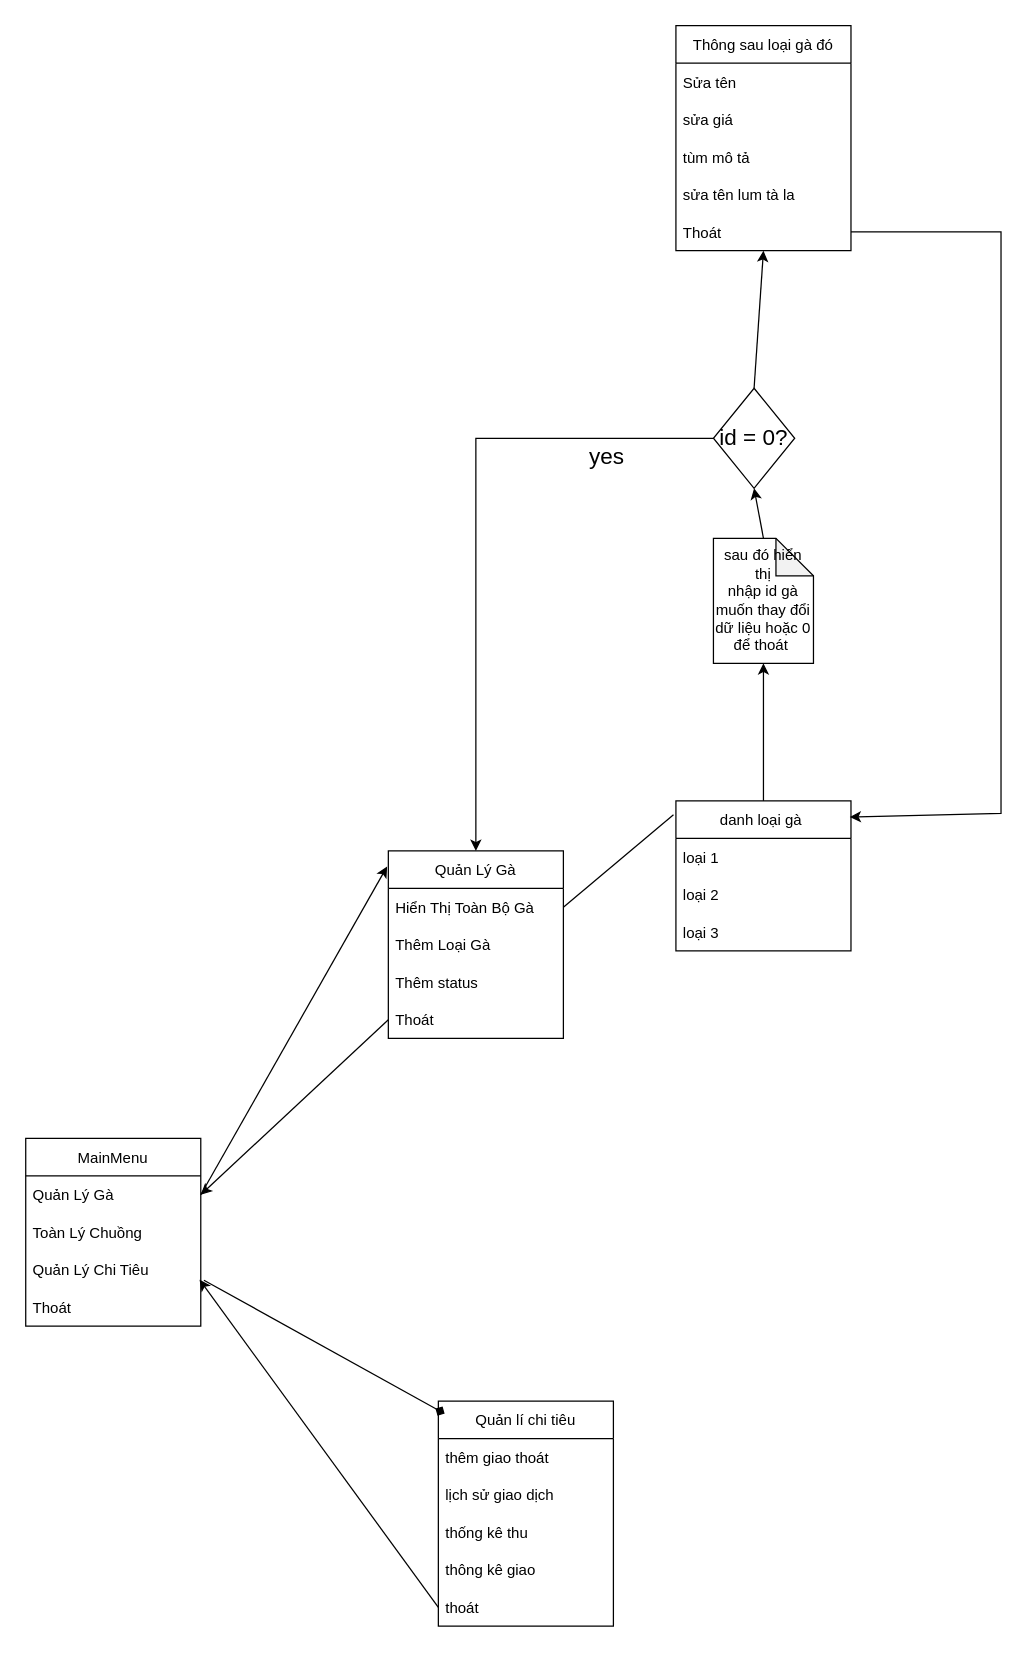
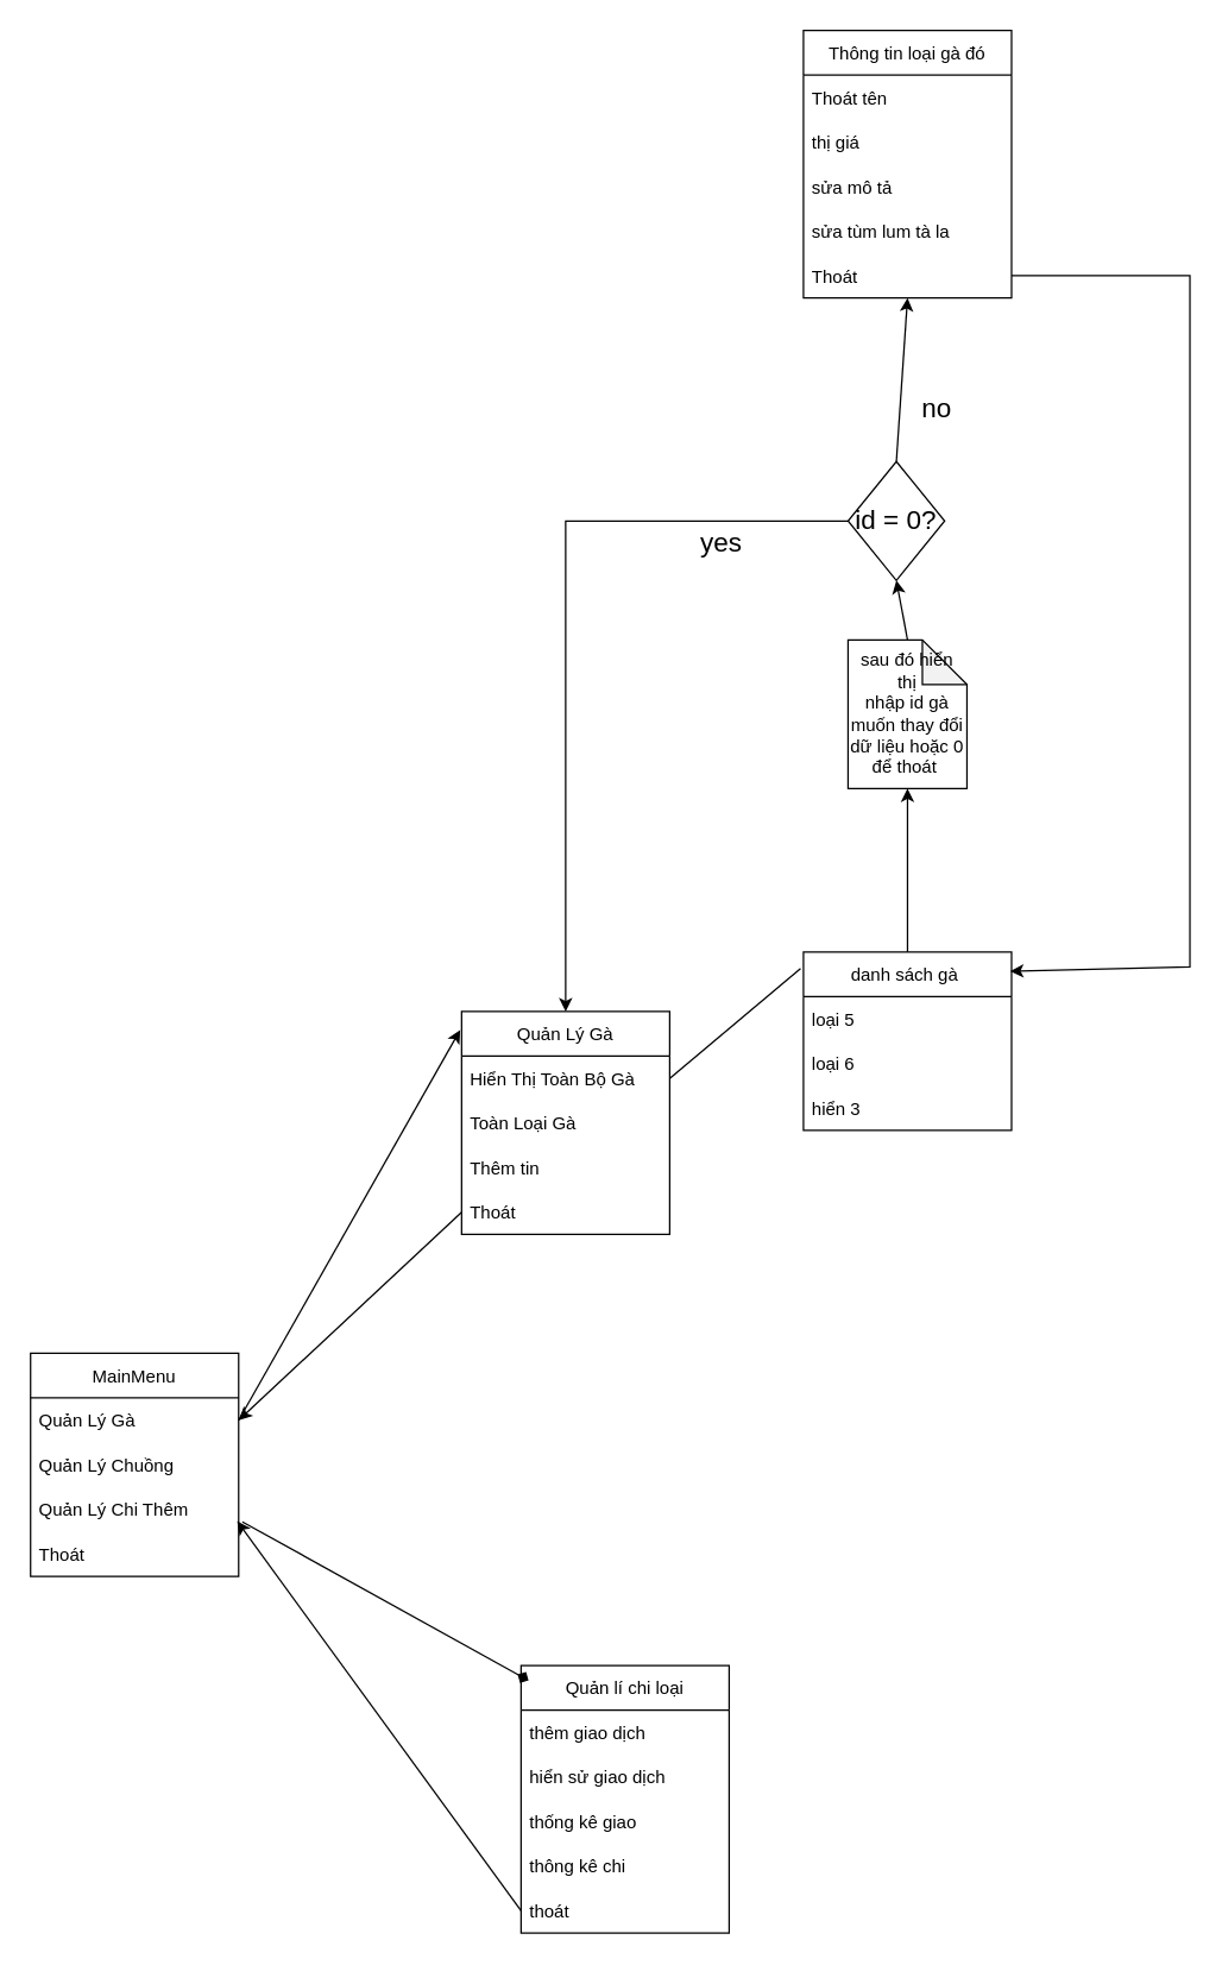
- <mxCell id="13" value="Thông sau loại gà đó" style="swimlane;fontStyle=0;childLayout=stackLayout;horizontal=1;startSize=30;horizontalStack=0;resizeParent=1;resizeParentMax=0;resizeLast=0;collapsible=1;marginBottom=0;" vertex="1" parent="1"><mxGeometry x="540" y="20" width="140" height="180" as="geometry" /></mxCell>
+ <mxCell id="13" value="Thông tin loại gà đó" style="swimlane;fontStyle=0;childLayout=stackLayout;horizontal=1;startSize=30;horizontalStack=0;resizeParent=1;resizeParentMax=0;resizeLast=0;collapsible=1;marginBottom=0;" vertex="1" parent="1"><mxGeometry x="540" y="20" width="140" height="180" as="geometry" /></mxCell>
- <mxCell id="14" value="Sửa tên" style="text;strokeColor=none;fillColor=none;align=left;verticalAlign=middle;spacingLeft=4;spacingRight=4;overflow=hidden;points=[[0,0.5],[1,0.5]];portConstraint=eastwest;rotatable=0;" vertex="1" parent="13"><mxGeometry y="30" width="140" height="30" as="geometry" /></mxCell>
+ <mxCell id="14" value="Thoát tên" style="text;strokeColor=none;fillColor=none;align=left;verticalAlign=middle;spacingLeft=4;spacingRight=4;overflow=hidden;points=[[0,0.5],[1,0.5]];portConstraint=eastwest;rotatable=0;" vertex="1" parent="13"><mxGeometry y="30" width="140" height="30" as="geometry" /></mxCell>
- <mxCell id="15" value="sửa giá" style="text;strokeColor=none;fillColor=none;align=left;verticalAlign=middle;spacingLeft=4;spacingRight=4;overflow=hidden;points=[[0,0.5],[1,0.5]];portConstraint=eastwest;rotatable=0;" vertex="1" parent="13"><mxGeometry y="60" width="140" height="30" as="geometry" /></mxCell>
+ <mxCell id="15" value="thị giá" style="text;strokeColor=none;fillColor=none;align=left;verticalAlign=middle;spacingLeft=4;spacingRight=4;overflow=hidden;points=[[0,0.5],[1,0.5]];portConstraint=eastwest;rotatable=0;" vertex="1" parent="13"><mxGeometry y="60" width="140" height="30" as="geometry" /></mxCell>
- <mxCell id="16" value="tùm mô tả" style="text;strokeColor=none;fillColor=none;align=left;verticalAlign=middle;spacingLeft=4;spacingRight=4;overflow=hidden;points=[[0,0.5],[1,0.5]];portConstraint=eastwest;rotatable=0;" vertex="1" parent="13"><mxGeometry y="90" width="140" height="30" as="geometry" /></mxCell>
+ <mxCell id="16" value="sửa mô tả" style="text;strokeColor=none;fillColor=none;align=left;verticalAlign=middle;spacingLeft=4;spacingRight=4;overflow=hidden;points=[[0,0.5],[1,0.5]];portConstraint=eastwest;rotatable=0;" vertex="1" parent="13"><mxGeometry y="90" width="140" height="30" as="geometry" /></mxCell>
- <mxCell id="17" value="sửa tên lum tà la" style="text;strokeColor=none;fillColor=none;align=left;verticalAlign=middle;spacingLeft=4;spacingRight=4;overflow=hidden;points=[[0,0.5],[1,0.5]];portConstraint=eastwest;rotatable=0;" vertex="1" parent="13"><mxGeometry y="120" width="140" height="30" as="geometry" /></mxCell>
+ <mxCell id="17" value="sửa tùm lum tà la" style="text;strokeColor=none;fillColor=none;align=left;verticalAlign=middle;spacingLeft=4;spacingRight=4;overflow=hidden;points=[[0,0.5],[1,0.5]];portConstraint=eastwest;rotatable=0;" vertex="1" parent="13"><mxGeometry y="120" width="140" height="30" as="geometry" /></mxCell>
+ <mxCell id="36" value="no" style="text;html=1;strokeColor=none;fillColor=none;align=center;verticalAlign=middle;whiteSpace=wrap;rounded=0;fontSize=18;" vertex="1" parent="1"><mxGeometry x="600" y="260" width="60" height="30" as="geometry" /></mxCell>
- <mxCell id="19" value="danh loại gà " style="swimlane;fontStyle=0;childLayout=stackLayout;horizontal=1;startSize=30;horizontalStack=0;resizeParent=1;resizeParentMax=0;resizeLast=0;collapsible=1;marginBottom=0;" vertex="1" parent="1"><mxGeometry x="540" y="640" width="140" height="120" as="geometry" /></mxCell>
+ <mxCell id="19" value="danh sách gà " style="swimlane;fontStyle=0;childLayout=stackLayout;horizontal=1;startSize=30;horizontalStack=0;resizeParent=1;resizeParentMax=0;resizeLast=0;collapsible=1;marginBottom=0;" vertex="1" parent="1"><mxGeometry x="540" y="640" width="140" height="120" as="geometry" /></mxCell>
- <mxCell id="20" value="loại 1 " style="text;strokeColor=none;fillColor=none;align=left;verticalAlign=middle;spacingLeft=4;spacingRight=4;overflow=hidden;points=[[0,0.5],[1,0.5]];portConstraint=eastwest;rotatable=0;" vertex="1" parent="19"><mxGeometry y="30" width="140" height="30" as="geometry" /></mxCell>
+ <mxCell id="20" value="loại 5 " style="text;strokeColor=none;fillColor=none;align=left;verticalAlign=middle;spacingLeft=4;spacingRight=4;overflow=hidden;points=[[0,0.5],[1,0.5]];portConstraint=eastwest;rotatable=0;" vertex="1" parent="19"><mxGeometry y="30" width="140" height="30" as="geometry" /></mxCell>
- <mxCell id="21" value="loại 2 " style="text;strokeColor=none;fillColor=none;align=left;verticalAlign=middle;spacingLeft=4;spacingRight=4;overflow=hidden;points=[[0,0.5],[1,0.5]];portConstraint=eastwest;rotatable=0;" vertex="1" parent="19"><mxGeometry y="60" width="140" height="30" as="geometry" /></mxCell>
+ <mxCell id="21" value="loại 6 " style="text;strokeColor=none;fillColor=none;align=left;verticalAlign=middle;spacingLeft=4;spacingRight=4;overflow=hidden;points=[[0,0.5],[1,0.5]];portConstraint=eastwest;rotatable=0;" vertex="1" parent="19"><mxGeometry y="60" width="140" height="30" as="geometry" /></mxCell>
- <mxCell id="22" value="loại 3" style="text;strokeColor=none;fillColor=none;align=left;verticalAlign=middle;spacingLeft=4;spacingRight=4;overflow=hidden;points=[[0,0.5],[1,0.5]];portConstraint=eastwest;rotatable=0;" vertex="1" parent="19"><mxGeometry y="90" width="140" height="30" as="geometry" /></mxCell>
+ <mxCell id="22" value="hiển 3" style="text;strokeColor=none;fillColor=none;align=left;verticalAlign=middle;spacingLeft=4;spacingRight=4;overflow=hidden;points=[[0,0.5],[1,0.5]];portConstraint=eastwest;rotatable=0;" vertex="1" parent="19"><mxGeometry y="90" width="140" height="30" as="geometry" /></mxCell>
- <mxCell id="25" value="Thêm Loại Gà" style="text;strokeColor=none;fillColor=none;align=left;verticalAlign=middle;spacingLeft=4;spacingRight=4;overflow=hidden;points=[[0,0.5],[1,0.5]];portConstraint=eastwest;rotatable=0;" vertex="1" parent="23"><mxGeometry y="60" width="140" height="30" as="geometry" /></mxCell>
+ <mxCell id="25" value="Toàn Loại Gà" style="text;strokeColor=none;fillColor=none;align=left;verticalAlign=middle;spacingLeft=4;spacingRight=4;overflow=hidden;points=[[0,0.5],[1,0.5]];portConstraint=eastwest;rotatable=0;" vertex="1" parent="23"><mxGeometry y="60" width="140" height="30" as="geometry" /></mxCell>
- <mxCell id="26" value="Thêm status" style="text;strokeColor=none;fillColor=none;align=left;verticalAlign=middle;spacingLeft=4;spacingRight=4;overflow=hidden;points=[[0,0.5],[1,0.5]];portConstraint=eastwest;rotatable=0;" vertex="1" parent="23"><mxGeometry y="90" width="140" height="30" as="geometry" /></mxCell>
+ <mxCell id="26" value="Thêm tin" style="text;strokeColor=none;fillColor=none;align=left;verticalAlign=middle;spacingLeft=4;spacingRight=4;overflow=hidden;points=[[0,0.5],[1,0.5]];portConstraint=eastwest;rotatable=0;" vertex="1" parent="23"><mxGeometry y="90" width="140" height="30" as="geometry" /></mxCell>
- <mxCell id="4" value="Toàn Lý Chuồng" style="text;strokeColor=none;fillColor=none;align=left;verticalAlign=middle;spacingLeft=4;spacingRight=4;overflow=hidden;points=[[0,0.5],[1,0.5]];portConstraint=eastwest;rotatable=0;" vertex="1" parent="2"><mxGeometry y="60" width="140" height="30" as="geometry" /></mxCell>
+ <mxCell id="4" value="Quản Lý Chuồng" style="text;strokeColor=none;fillColor=none;align=left;verticalAlign=middle;spacingLeft=4;spacingRight=4;overflow=hidden;points=[[0,0.5],[1,0.5]];portConstraint=eastwest;rotatable=0;" vertex="1" parent="2"><mxGeometry y="60" width="140" height="30" as="geometry" /></mxCell>
- <mxCell id="5" value="Quản Lý Chi Tiêu" style="text;strokeColor=none;fillColor=none;align=left;verticalAlign=middle;spacingLeft=4;spacingRight=4;overflow=hidden;points=[[0,0.5],[1,0.5]];portConstraint=eastwest;rotatable=0;" vertex="1" parent="2"><mxGeometry y="90" width="140" height="30" as="geometry" /></mxCell>
+ <mxCell id="5" value="Quản Lý Chi Thêm" style="text;strokeColor=none;fillColor=none;align=left;verticalAlign=middle;spacingLeft=4;spacingRight=4;overflow=hidden;points=[[0,0.5],[1,0.5]];portConstraint=eastwest;rotatable=0;" vertex="1" parent="2"><mxGeometry y="90" width="140" height="30" as="geometry" /></mxCell>
- <mxCell id="7" value="Quản lí chi tiêu" style="swimlane;fontStyle=0;childLayout=stackLayout;horizontal=1;startSize=30;horizontalStack=0;resizeParent=1;resizeParentMax=0;resizeLast=0;collapsible=1;marginBottom=0;" vertex="1" parent="1"><mxGeometry x="350" y="1120" width="140" height="180" as="geometry" /></mxCell>
+ <mxCell id="7" value="Quản lí chi loại" style="swimlane;fontStyle=0;childLayout=stackLayout;horizontal=1;startSize=30;horizontalStack=0;resizeParent=1;resizeParentMax=0;resizeLast=0;collapsible=1;marginBottom=0;" vertex="1" parent="1"><mxGeometry x="350" y="1120" width="140" height="180" as="geometry" /></mxCell>
- <mxCell id="8" value="thêm giao thoát" style="text;strokeColor=none;fillColor=none;align=left;verticalAlign=middle;spacingLeft=4;spacingRight=4;overflow=hidden;points=[[0,0.5],[1,0.5]];portConstraint=eastwest;rotatable=0;" vertex="1" parent="7"><mxGeometry y="30" width="140" height="30" as="geometry" /></mxCell>
+ <mxCell id="8" value="thêm giao dịch" style="text;strokeColor=none;fillColor=none;align=left;verticalAlign=middle;spacingLeft=4;spacingRight=4;overflow=hidden;points=[[0,0.5],[1,0.5]];portConstraint=eastwest;rotatable=0;" vertex="1" parent="7"><mxGeometry y="30" width="140" height="30" as="geometry" /></mxCell>
- <mxCell id="9" value="lịch sử giao dịch" style="text;strokeColor=none;fillColor=none;align=left;verticalAlign=middle;spacingLeft=4;spacingRight=4;overflow=hidden;points=[[0,0.5],[1,0.5]];portConstraint=eastwest;rotatable=0;" vertex="1" parent="7"><mxGeometry y="60" width="140" height="30" as="geometry" /></mxCell>
+ <mxCell id="9" value="hiển sử giao dịch" style="text;strokeColor=none;fillColor=none;align=left;verticalAlign=middle;spacingLeft=4;spacingRight=4;overflow=hidden;points=[[0,0.5],[1,0.5]];portConstraint=eastwest;rotatable=0;" vertex="1" parent="7"><mxGeometry y="60" width="140" height="30" as="geometry" /></mxCell>
- <mxCell id="10" value="thống kê thu" style="text;strokeColor=none;fillColor=none;align=left;verticalAlign=middle;spacingLeft=4;spacingRight=4;overflow=hidden;points=[[0,0.5],[1,0.5]];portConstraint=eastwest;rotatable=0;" vertex="1" parent="7"><mxGeometry y="90" width="140" height="30" as="geometry" /></mxCell>
+ <mxCell id="10" value="thống kê giao" style="text;strokeColor=none;fillColor=none;align=left;verticalAlign=middle;spacingLeft=4;spacingRight=4;overflow=hidden;points=[[0,0.5],[1,0.5]];portConstraint=eastwest;rotatable=0;" vertex="1" parent="7"><mxGeometry y="90" width="140" height="30" as="geometry" /></mxCell>
- <mxCell id="11" value="thông kê giao" style="text;strokeColor=none;fillColor=none;align=left;verticalAlign=middle;spacingLeft=4;spacingRight=4;overflow=hidden;points=[[0,0.5],[1,0.5]];portConstraint=eastwest;rotatable=0;" vertex="1" parent="7"><mxGeometry y="120" width="140" height="30" as="geometry" /></mxCell>
+ <mxCell id="11" value="thông kê chi" style="text;strokeColor=none;fillColor=none;align=left;verticalAlign=middle;spacingLeft=4;spacingRight=4;overflow=hidden;points=[[0,0.5],[1,0.5]];portConstraint=eastwest;rotatable=0;" vertex="1" parent="7"><mxGeometry y="120" width="140" height="30" as="geometry" /></mxCell>
